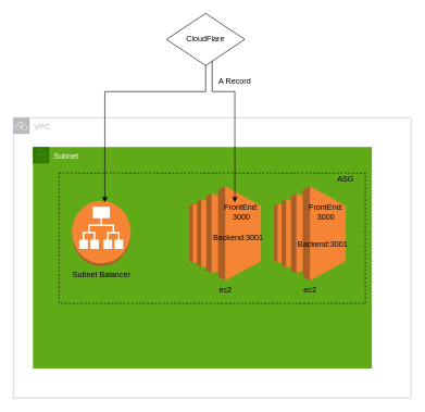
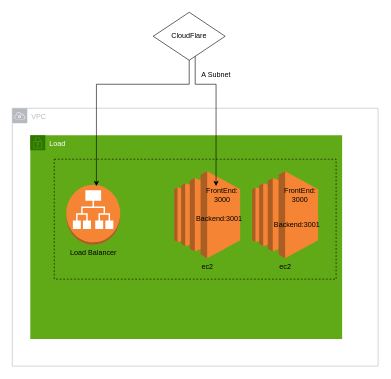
- <mxCell id="16" value="A Record" style="text;html=1;align=center;verticalAlign=middle;whiteSpace=wrap;rounded=0;" vertex="1" parent="1"><mxGeometry x="330" y="110" width="60" height="30" as="geometry" /></mxCell>
+ <mxCell id="16" value="A Subnet" style="text;html=1;align=center;verticalAlign=middle;whiteSpace=wrap;rounded=0;" vertex="1" parent="1"><mxGeometry x="330" y="110" width="60" height="30" as="geometry" /></mxCell>
- <mxCell id="2" value="Subnet&lt;div&gt;&lt;br&gt;&lt;/div&gt;" style="points=[[0,0],[0.25,0],[0.5,0],[0.75,0],[1,0],[1,0.25],[1,0.5],[1,0.75],[1,1],[0.75,1],[0.5,1],[0.25,1],[0,1],[0,0.75],[0,0.5],[0,0.25]];outlineConnect=0;html=1;whiteSpace=wrap;fontSize=12;fontStyle=0;container=1;pointerEvents=0;collapsible=0;recursiveResize=0;shape=mxgraph.aws4.group;grIcon=mxgraph.aws4.group_security_group;grStroke=0;strokeColor=#2D7600;fillColor=#60a917;verticalAlign=top;align=left;spacingLeft=30;fontColor=#ffffff;dashed=0;" vertex="1" parent="1"><mxGeometry x="50" y="225" width="520" height="340" as="geometry" /></mxCell>
+ <mxCell id="2" value="Load&lt;div&gt;&lt;br&gt;&lt;/div&gt;" style="points=[[0,0],[0.25,0],[0.5,0],[0.75,0],[1,0],[1,0.25],[1,0.5],[1,0.75],[1,1],[0.75,1],[0.5,1],[0.25,1],[0,1],[0,0.75],[0,0.5],[0,0.25]];outlineConnect=0;html=1;whiteSpace=wrap;fontSize=12;fontStyle=0;container=1;pointerEvents=0;collapsible=0;recursiveResize=0;shape=mxgraph.aws4.group;grIcon=mxgraph.aws4.group_security_group;grStroke=0;strokeColor=#2D7600;fillColor=#60a917;verticalAlign=top;align=left;spacingLeft=30;fontColor=#ffffff;dashed=0;" vertex="1" parent="1"><mxGeometry x="50" y="225" width="520" height="340" as="geometry" /></mxCell>
- <mxCell id="4" value="ASG" style="text;html=1;align=center;verticalAlign=middle;whiteSpace=wrap;rounded=0;" vertex="1" parent="2"><mxGeometry x="460" y="40" width="40" height="20" as="geometry" /></mxCell>
- <mxCell id="10" value="Subnet Balancer" style="outlineConnect=0;dashed=0;verticalLabelPosition=bottom;verticalAlign=top;align=center;html=1;shape=mxgraph.aws3.application_load_balancer;fillColor=#F58534;gradientColor=none;" vertex="1" parent="2"><mxGeometry x="60" y="82.5" width="90" height="100" as="geometry" /></mxCell>
+ <mxCell id="10" value="Load Balancer" style="outlineConnect=0;dashed=0;verticalLabelPosition=bottom;verticalAlign=top;align=center;html=1;shape=mxgraph.aws3.application_load_balancer;fillColor=#F58534;gradientColor=none;" vertex="1" parent="2"><mxGeometry x="60" y="82.5" width="90" height="100" as="geometry" /></mxCell>
